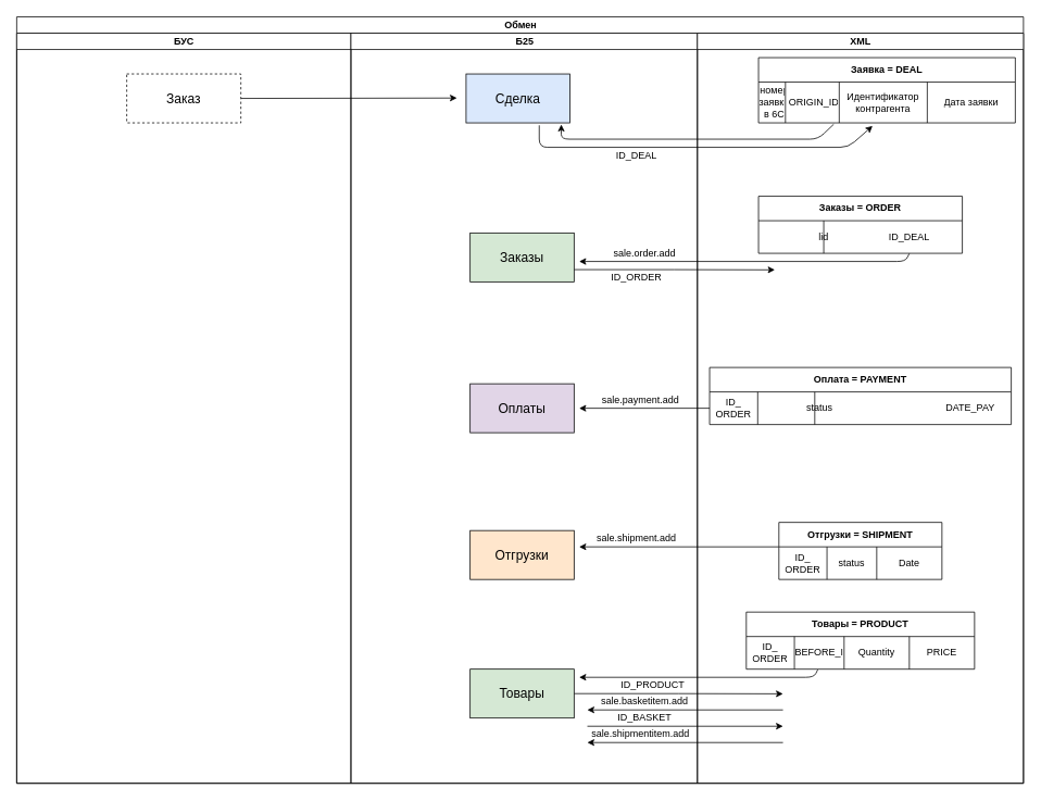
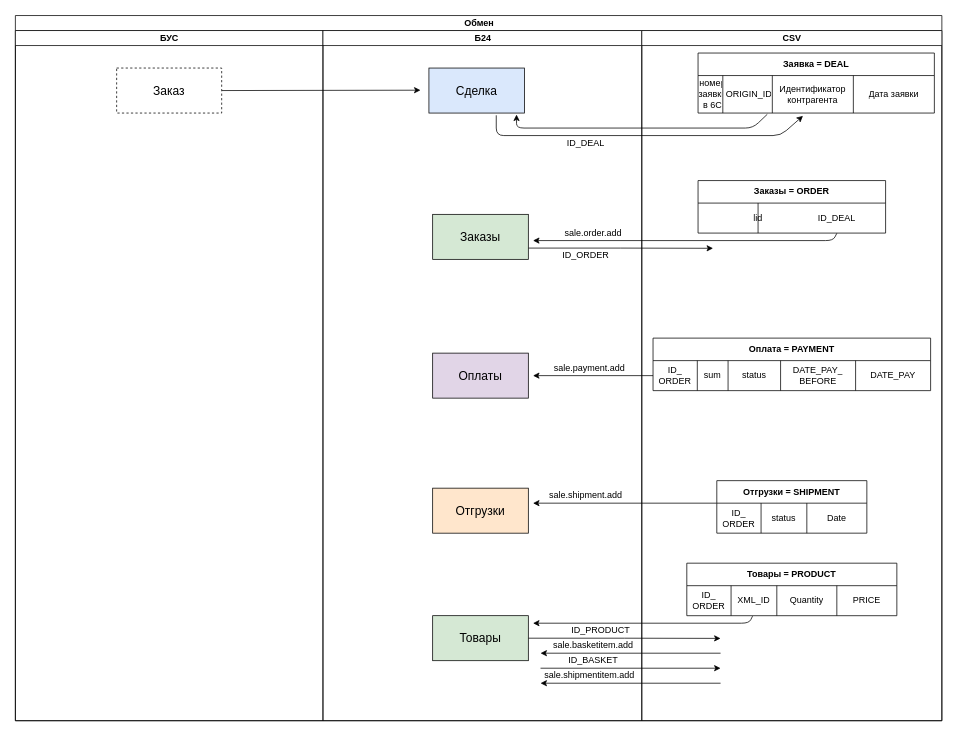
- <mxCell id="19" value="Б25" style="swimlane;html=1;startSize=20;" parent="16" vertex="1"><mxGeometry x="410" y="20" width="425" height="920" as="geometry" /></mxCell>
+ <mxCell id="19" value="Б24" style="swimlane;html=1;startSize=20;" parent="16" vertex="1"><mxGeometry x="410" y="20" width="425" height="920" as="geometry" /></mxCell>
- <mxCell id="30" value="XML" style="swimlane;html=1;startSize=20;" parent="16" vertex="1"><mxGeometry x="835" y="20" width="400" height="920" as="geometry" /></mxCell>
+ <mxCell id="30" value="CSV" style="swimlane;html=1;startSize=20;" parent="16" vertex="1"><mxGeometry x="835" y="20" width="400" height="920" as="geometry" /></mxCell>
+ <mxCell id="44" value="sum" style="shape=partialRectangle;html=1;whiteSpace=wrap;connectable=0;fillColor=none;top=0;left=0;bottom=0;right=0;overflow=hidden;" parent="42" vertex="1"><mxGeometry x="59" width="41" height="40" as="geometry" /></mxCell>
+ <mxCell id="46" value="&lt;font style=&quot;font-size: 12px&quot;&gt;DATE_PAY_&lt;br&gt;BEFORE&lt;/font&gt;" style="shape=partialRectangle;html=1;whiteSpace=wrap;connectable=0;fillColor=none;top=0;left=0;bottom=0;right=0;overflow=hidden;" parent="42" vertex="1"><mxGeometry x="170" width="100" height="40" as="geometry" /></mxCell>
- <mxCell id="56" value="BEFORE_ID" style="shape=partialRectangle;html=1;whiteSpace=wrap;connectable=0;fillColor=none;top=0;left=0;bottom=0;right=0;overflow=hidden;" parent="54" vertex="1"><mxGeometry x="59" width="61" height="40" as="geometry" /></mxCell>
+ <mxCell id="56" value="XML_ID" style="shape=partialRectangle;html=1;whiteSpace=wrap;connectable=0;fillColor=none;top=0;left=0;bottom=0;right=0;overflow=hidden;" parent="54" vertex="1"><mxGeometry x="59" width="61" height="40" as="geometry" /></mxCell>
